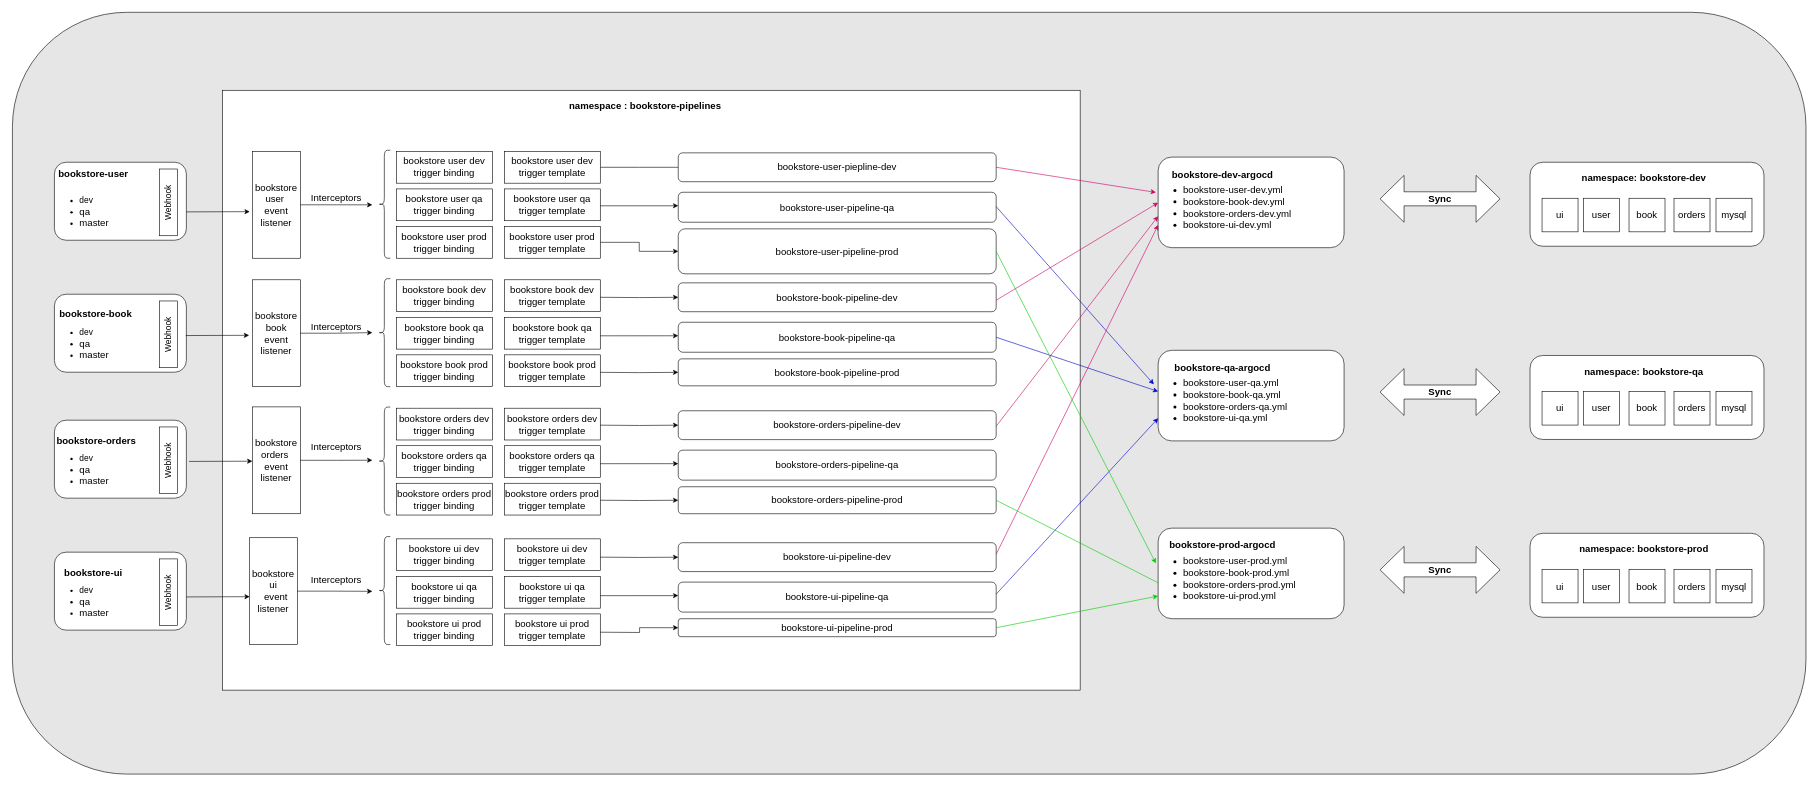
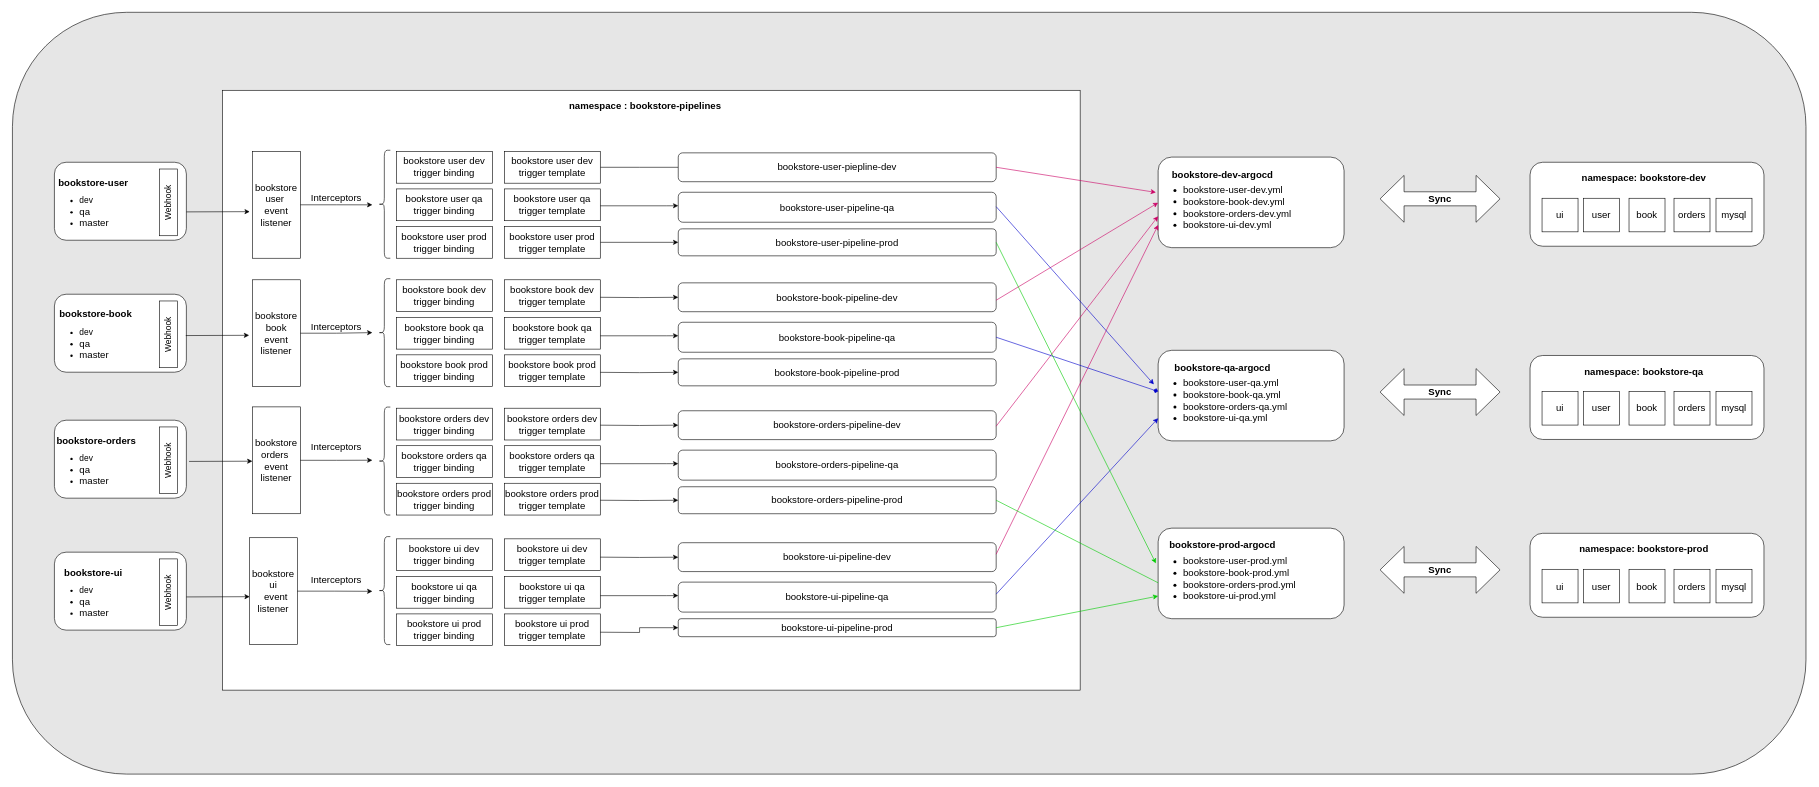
- <mxCell id="4" value="&lt;b&gt;&lt;font style=&quot;font-size: 16px&quot;&gt;bookstore-user&lt;/font&gt;&lt;/b&gt;" style="text;html=1;strokeColor=none;fillColor=none;align=center;verticalAlign=middle;whiteSpace=wrap;rounded=0;" vertex="1" parent="1"><mxGeometry x="95" y="273.5" width="120" height="30" as="geometry" /></mxCell>
+ <mxCell id="4" value="&lt;b&gt;&lt;font style=&quot;font-size: 16px&quot;&gt;bookstore-user&lt;/font&gt;&lt;/b&gt;" style="text;html=1;strokeColor=none;fillColor=none;align=center;verticalAlign=middle;whiteSpace=wrap;rounded=0;" vertex="1" parent="1"><mxGeometry x="95" y="288.5" width="120" height="30" as="geometry" /></mxCell>
- <mxCell id="69" value="bookstore-user-pipeline-prod" style="rounded=1;whiteSpace=wrap;html=1;fontSize=16;" vertex="1" parent="1"><mxGeometry x="1130" y="381" width="530" height="75" as="geometry" /></mxCell>
+ <mxCell id="69" value="bookstore-user-pipeline-prod" style="rounded=1;whiteSpace=wrap;html=1;fontSize=16;" vertex="1" parent="1"><mxGeometry x="1130" y="381" width="530" height="45" as="geometry" /></mxCell>
- <mxCell id="136" value="" style="endArrow=classic;html=1;rounded=0;fontSize=16;strokeColor=#0000CC;fillColor=#FF3333;exitX=1;exitY=0.5;exitDx=0;exitDy=0;entryX=0;entryY=0;entryDx=0;entryDy=0;" edge="1" parent="1" source="74" target="107"><mxGeometry width="50" height="50" relative="1" as="geometry"><mxPoint x="1900" y="540" as="sourcePoint" /><mxPoint x="1950" y="490" as="targetPoint" /></mxGeometry></mxCell>
+ <mxCell id="136" value="" style="endArrow=diamond;html=1;rounded=0;fontSize=16;strokeColor=#0000CC;fillColor=#FF3333;exitX=1;exitY=0.5;exitDx=0;exitDy=0;entryX=0;entryY=0;entryDx=0;entryDy=0;" edge="1" parent="1" source="74" target="107"><mxGeometry width="50" height="50" relative="1" as="geometry"><mxPoint x="1900" y="540" as="sourcePoint" /><mxPoint x="1950" y="490" as="targetPoint" /></mxGeometry></mxCell>
